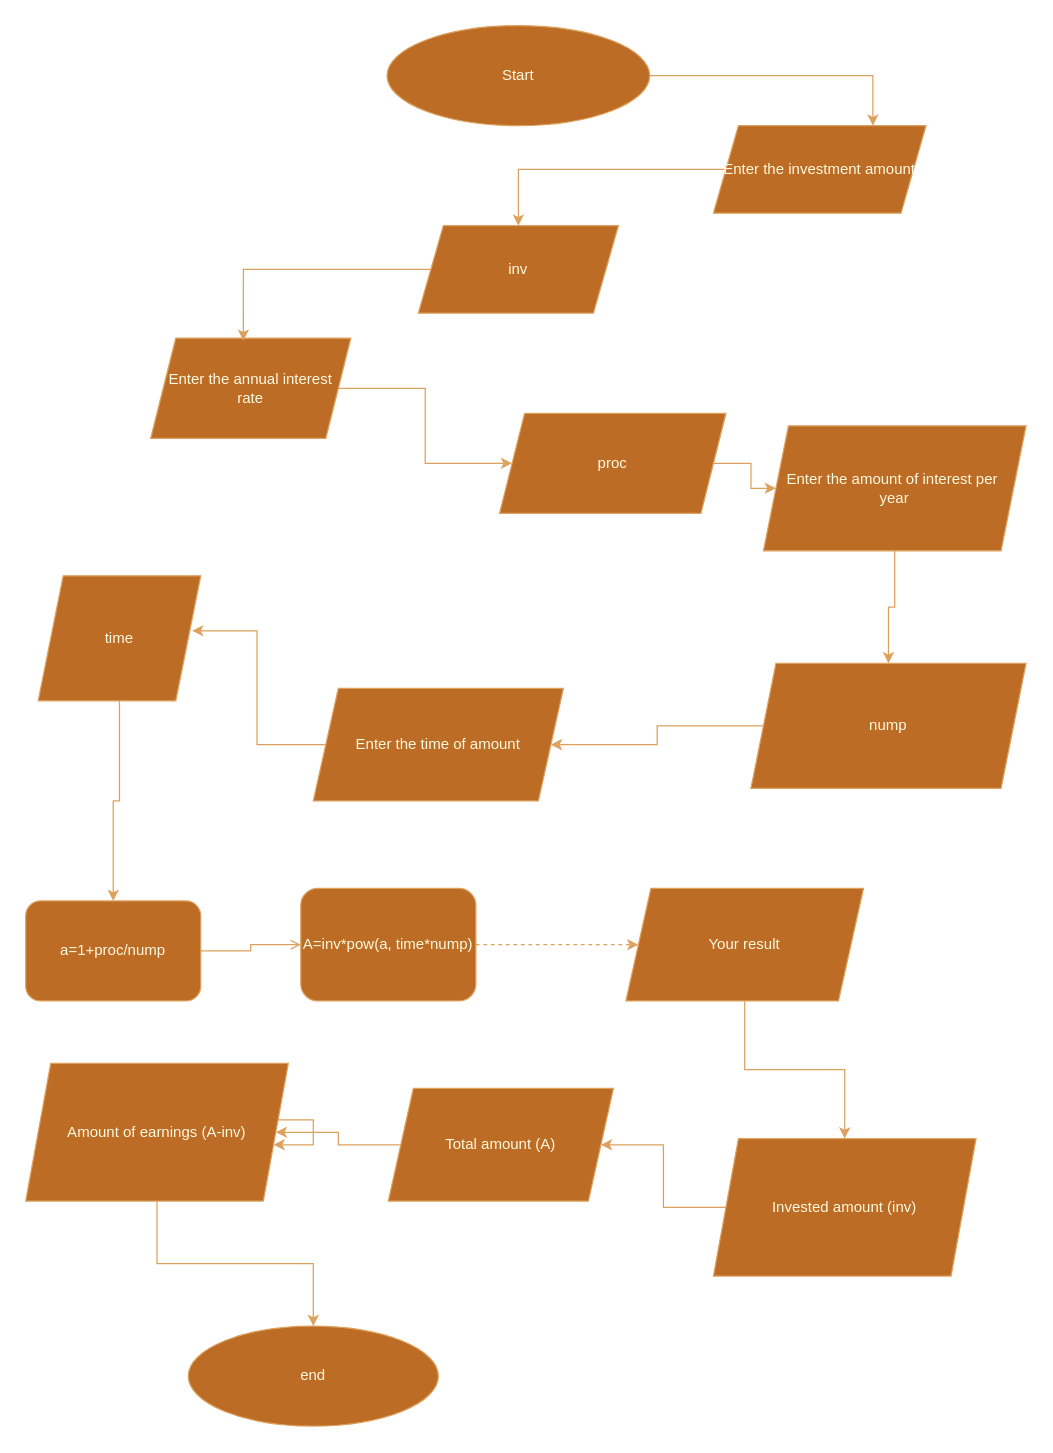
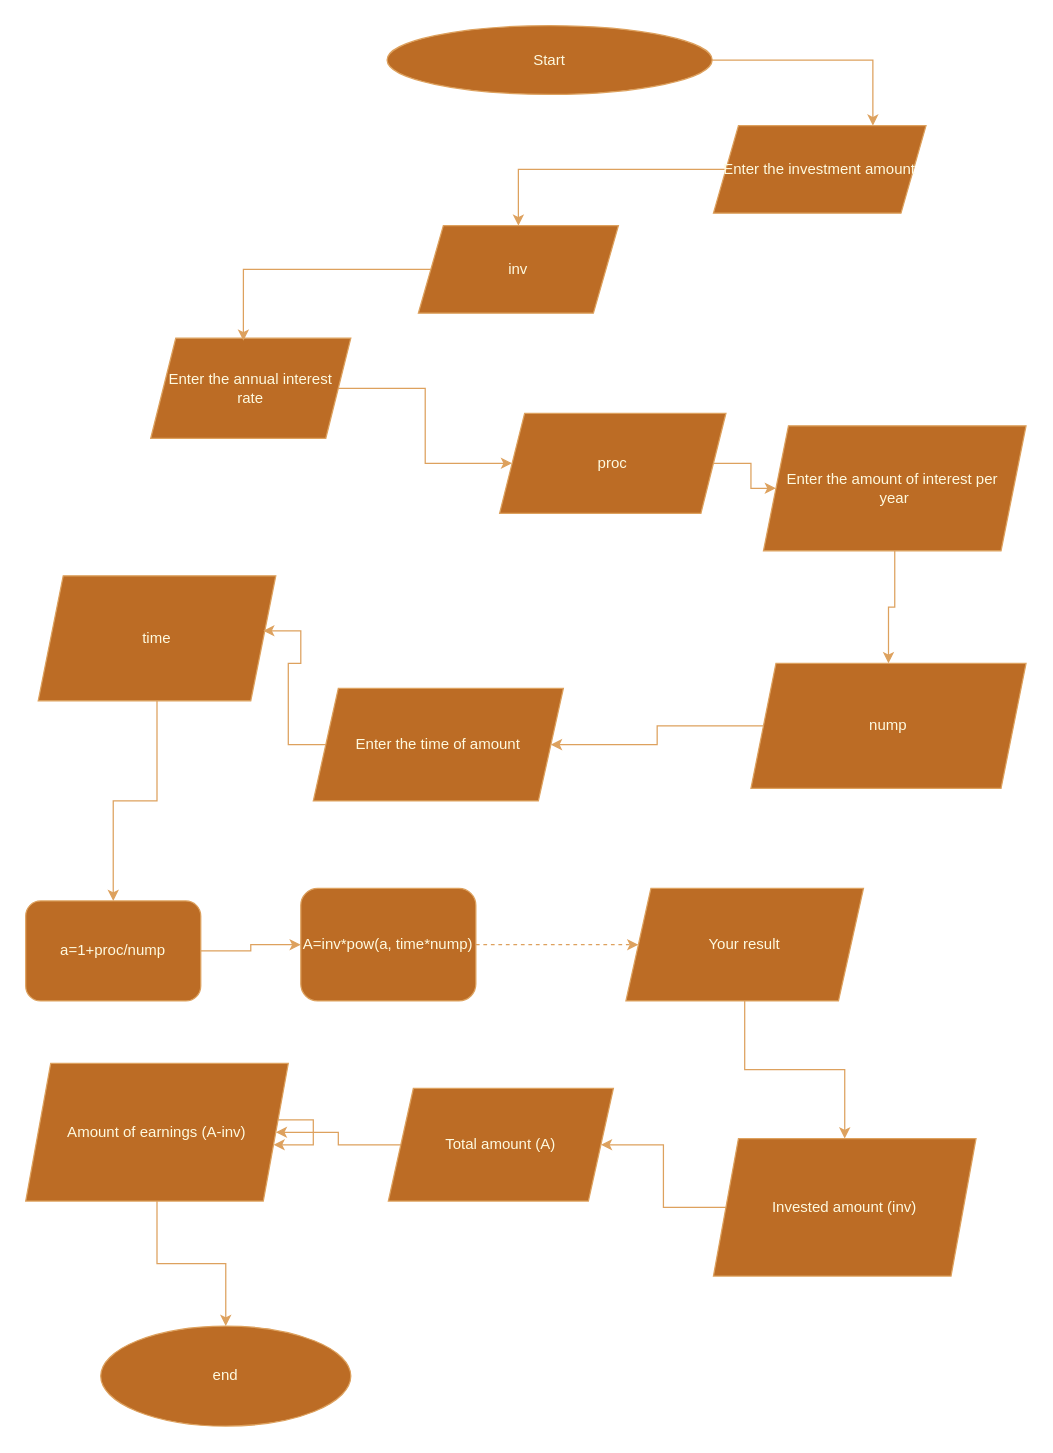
- <mxCell id="3" value="Start" style="ellipse;whiteSpace=wrap;html=1;labelBackgroundColor=none;fillColor=#BC6C25;strokeColor=#DDA15E;fontColor=#FEFAE0;" parent="1" vertex="1"><mxGeometry x="309" y="20" width="210" height="80" as="geometry" /></mxCell>
+ <mxCell id="3" value="Start" style="ellipse;whiteSpace=wrap;html=1;labelBackgroundColor=none;fillColor=#BC6C25;strokeColor=#DDA15E;fontColor=#FEFAE0;" parent="1" vertex="1"><mxGeometry x="309" y="20" width="260" height="55" as="geometry" /></mxCell>
- <mxCell id="18" value="time" style="shape=parallelogram;perimeter=parallelogramPerimeter;whiteSpace=wrap;html=1;fixedSize=1;labelBackgroundColor=none;fillColor=#BC6C25;strokeColor=#DDA15E;fontColor=#FEFAE0;" parent="1" vertex="1"><mxGeometry x="30" y="460" width="130" height="100" as="geometry" /></mxCell>
+ <mxCell id="18" value="time" style="shape=parallelogram;perimeter=parallelogramPerimeter;whiteSpace=wrap;html=1;fixedSize=1;labelBackgroundColor=none;fillColor=#BC6C25;strokeColor=#DDA15E;fontColor=#FEFAE0;" parent="1" vertex="1"><mxGeometry x="30" y="460" width="190" height="100" as="geometry" /></mxCell>
- <mxCell id="20" style="edgeStyle=orthogonalEdgeStyle;rounded=0;orthogonalLoop=1;jettySize=auto;html=1;labelBackgroundColor=none;strokeColor=#DDA15E;fontColor=default;endArrow=open;" parent="1" source="21" target="23" edge="1"><mxGeometry relative="1" as="geometry"><mxPoint x="300" y="740" as="targetPoint" /></mxGeometry></mxCell>
+ <mxCell id="20" style="edgeStyle=orthogonalEdgeStyle;rounded=0;orthogonalLoop=1;jettySize=auto;html=1;labelBackgroundColor=none;strokeColor=#DDA15E;fontColor=default;" parent="1" source="21" target="23" edge="1"><mxGeometry relative="1" as="geometry"><mxPoint x="300" y="740" as="targetPoint" /></mxGeometry></mxCell>
- <mxCell id="32" value="end" style="ellipse;whiteSpace=wrap;html=1;labelBackgroundColor=none;fillColor=#BC6C25;strokeColor=#DDA15E;fontColor=#FEFAE0;" parent="1" vertex="1"><mxGeometry x="150" y="1060" width="200" height="80" as="geometry" /></mxCell>
+ <mxCell id="32" value="end" style="ellipse;whiteSpace=wrap;html=1;labelBackgroundColor=none;fillColor=#BC6C25;strokeColor=#DDA15E;fontColor=#FEFAE0;" parent="1" vertex="1"><mxGeometry x="80" y="1060" width="200" height="80" as="geometry" /></mxCell>
